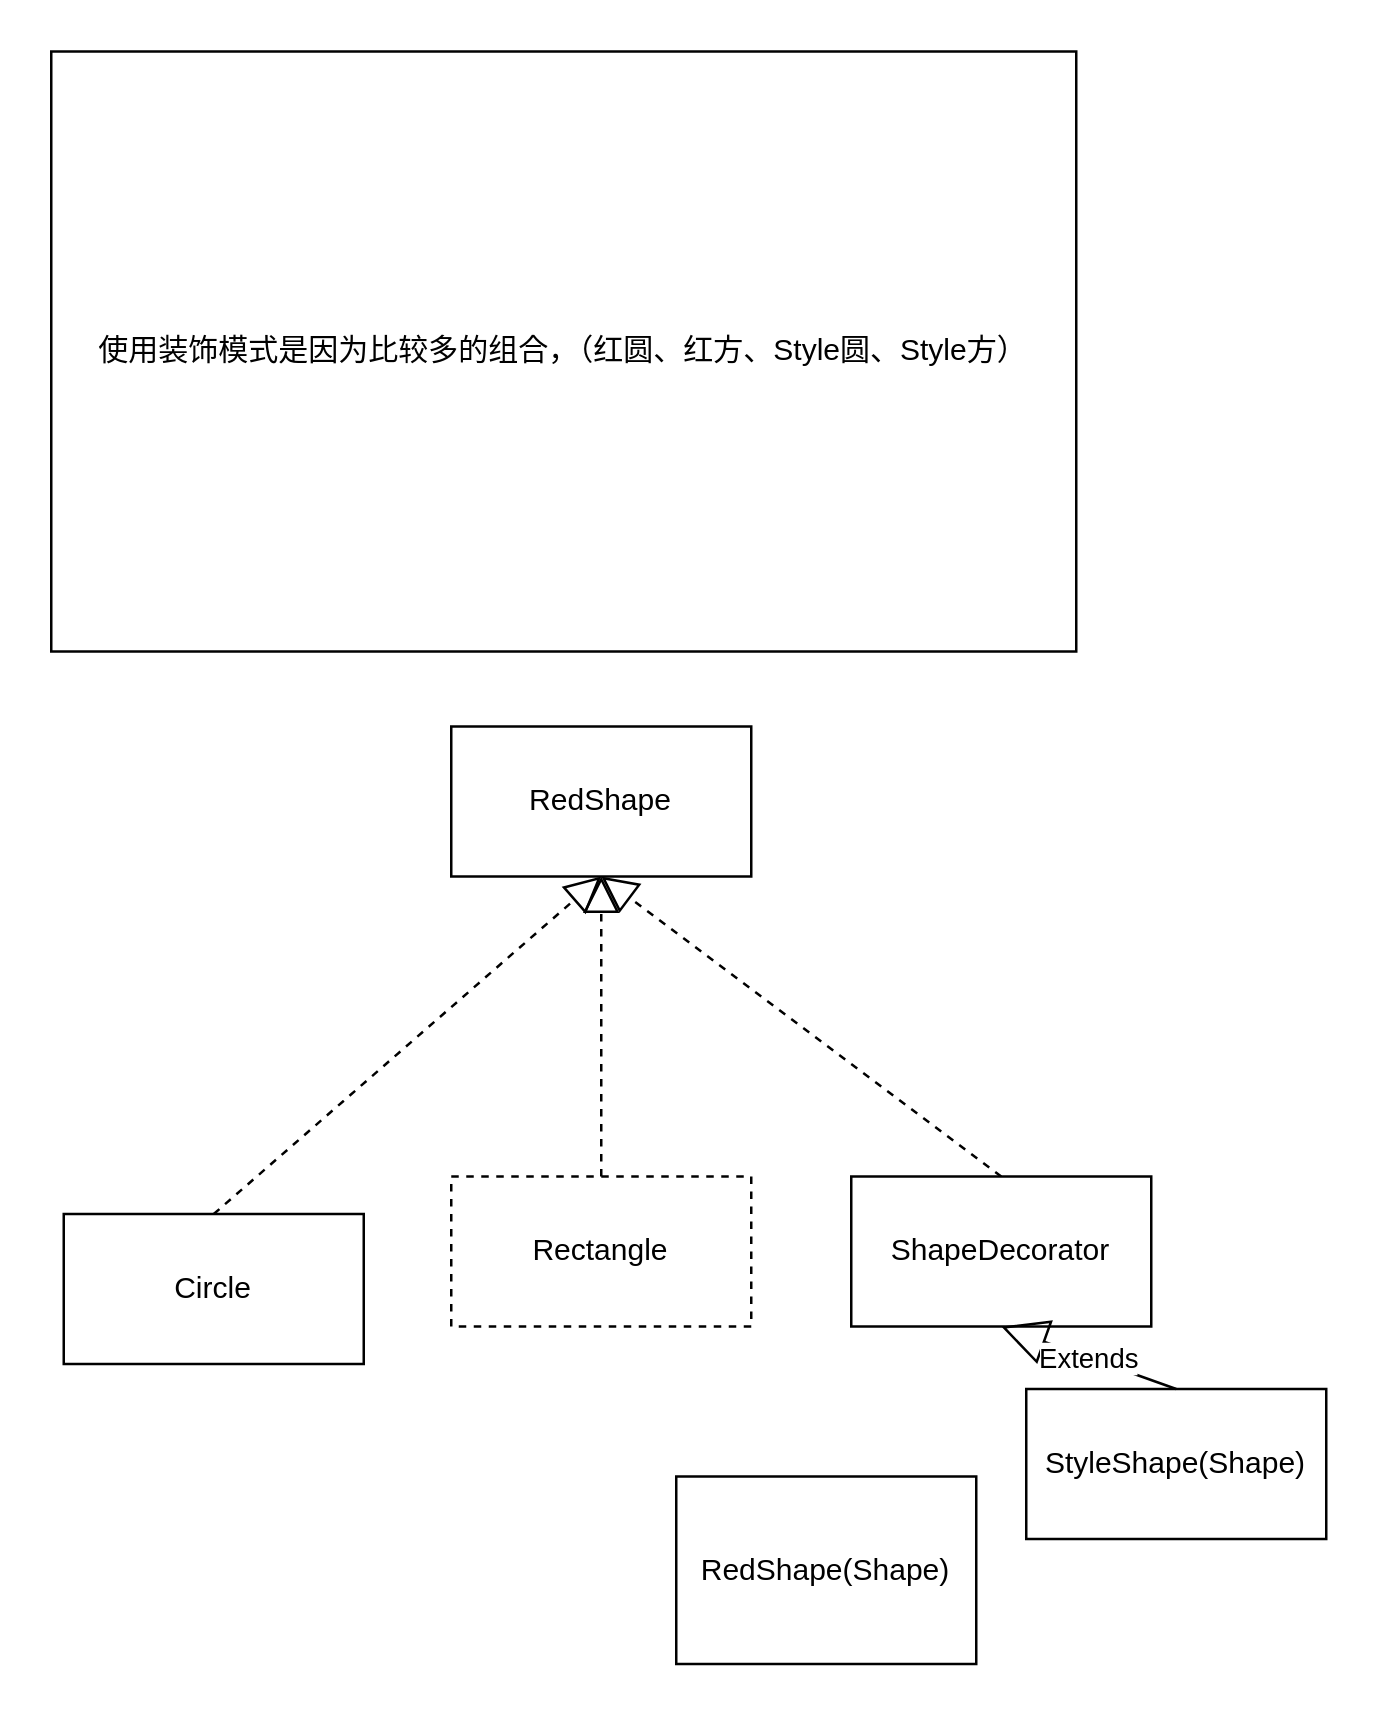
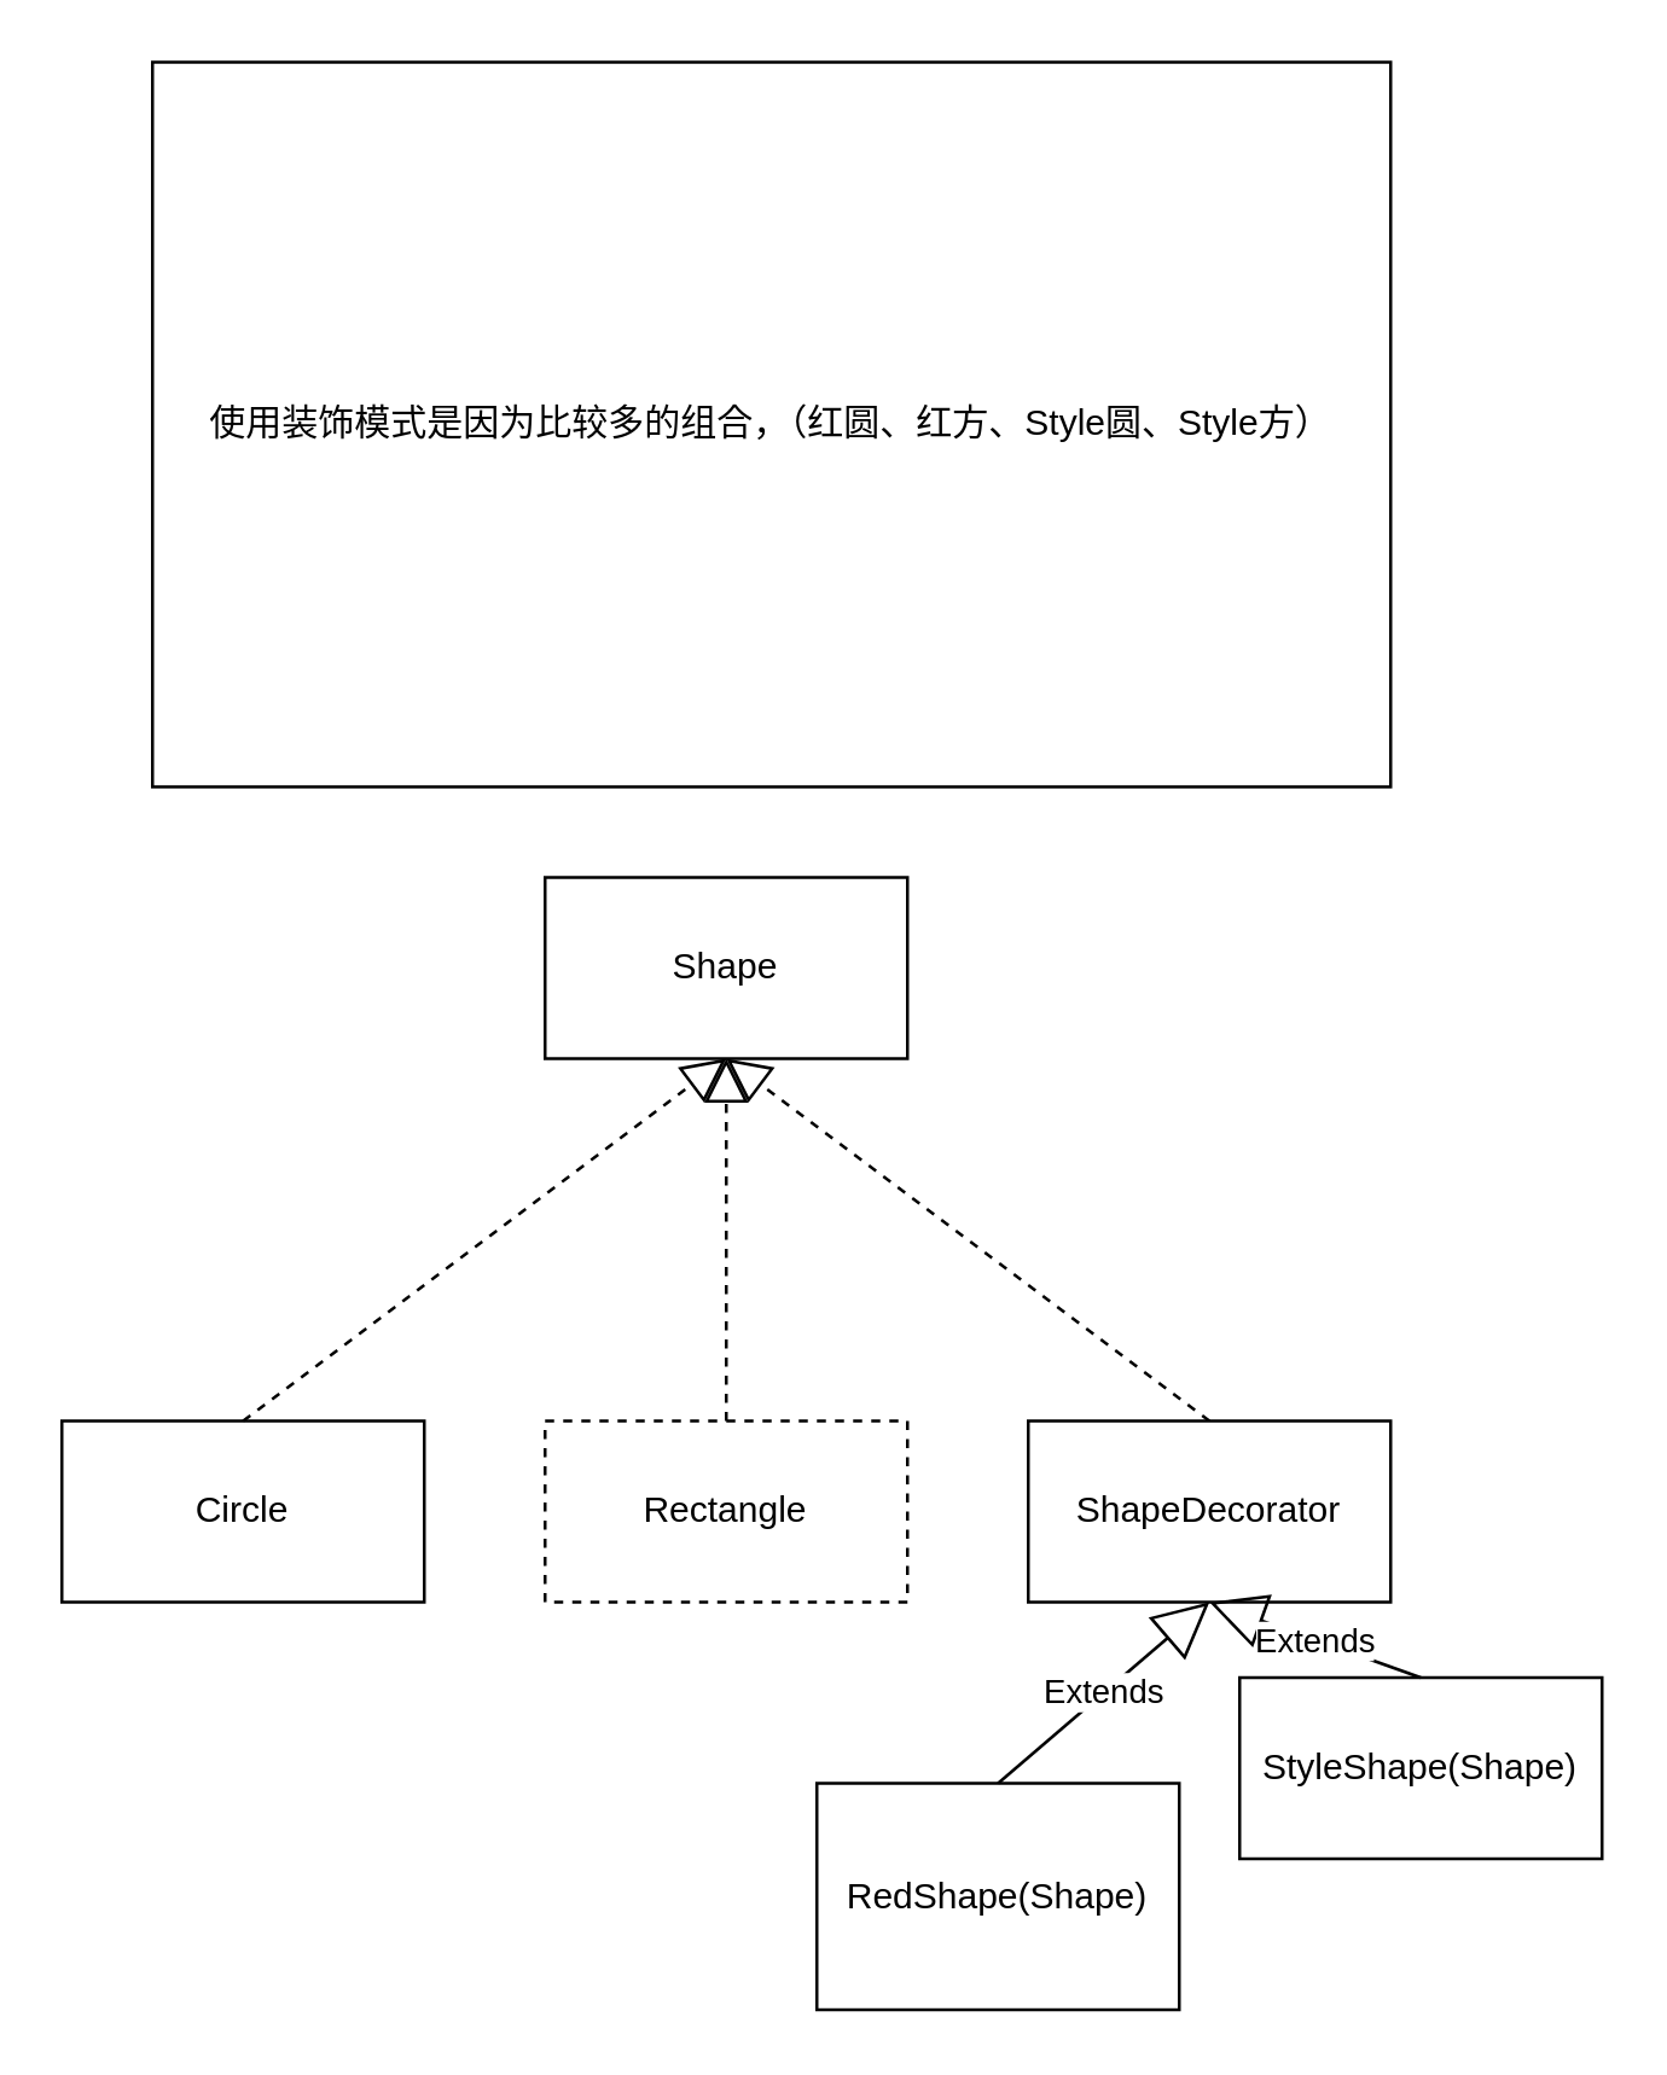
- <mxCell id="13" value="使用装饰模式是因为比较多的组合，（红圆、红方、Style圆、Style方）" style="rounded=0;whiteSpace=wrap;html=1;" vertex="1" parent="1"><mxGeometry x="20" y="20" width="410" height="240" as="geometry" /></mxCell>
+ <mxCell id="13" value="使用装饰模式是因为比较多的组合，（红圆、红方、Style圆、Style方）" style="rounded=0;whiteSpace=wrap;html=1;" vertex="1" parent="1"><mxGeometry x="50" y="20" width="410" height="240" as="geometry" /></mxCell>
- <mxCell id="2" value="RedShape" style="rounded=0;whiteSpace=wrap;html=1;" vertex="1" parent="1"><mxGeometry x="180" y="290" width="120" height="60" as="geometry" /></mxCell>
+ <mxCell id="2" value="Shape" style="rounded=0;whiteSpace=wrap;html=1;" vertex="1" parent="1"><mxGeometry x="180" y="290" width="120" height="60" as="geometry" /></mxCell>
- <mxCell id="3" value="Circle" style="rounded=0;whiteSpace=wrap;html=1;" vertex="1" parent="1"><mxGeometry x="25" y="485" width="120" height="60" as="geometry" /></mxCell>
+ <mxCell id="3" value="Circle" style="rounded=0;whiteSpace=wrap;html=1;" vertex="1" parent="1"><mxGeometry x="20" y="470" width="120" height="60" as="geometry" /></mxCell>
+ <mxCell id="11" value="Extends" style="endArrow=block;endSize=16;endFill=0;html=1;exitX=0.5;exitY=0;exitDx=0;exitDy=0;entryX=0.5;entryY=1;entryDx=0;entryDy=0;" edge="1" parent="1" source="9" target="8"><mxGeometry width="160" relative="1" as="geometry"><mxPoint x="430" y="560" as="sourcePoint" /><mxPoint x="590" y="560" as="targetPoint" /></mxGeometry></mxCell>
